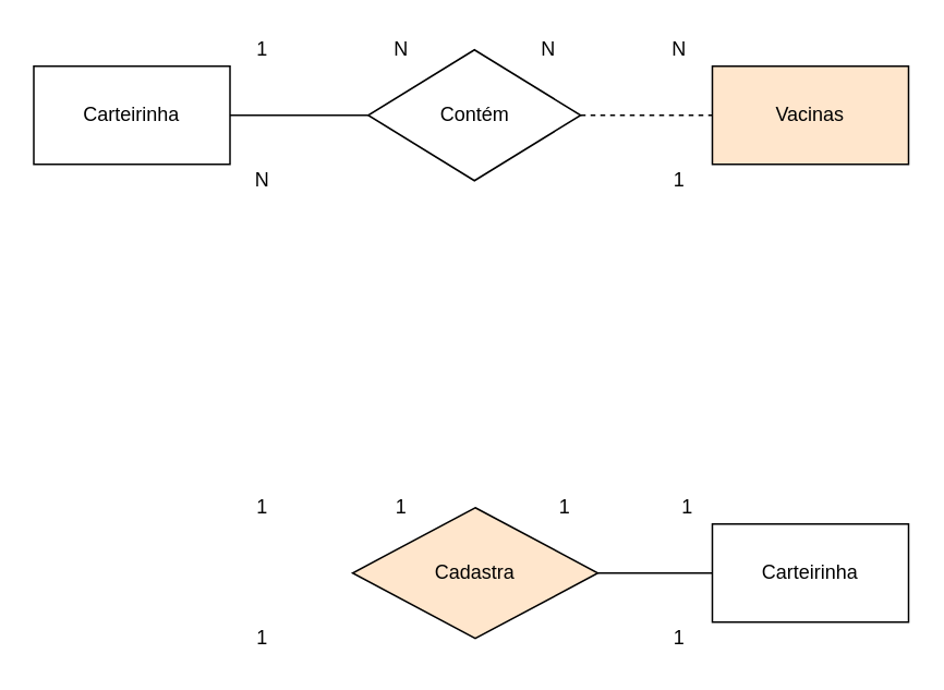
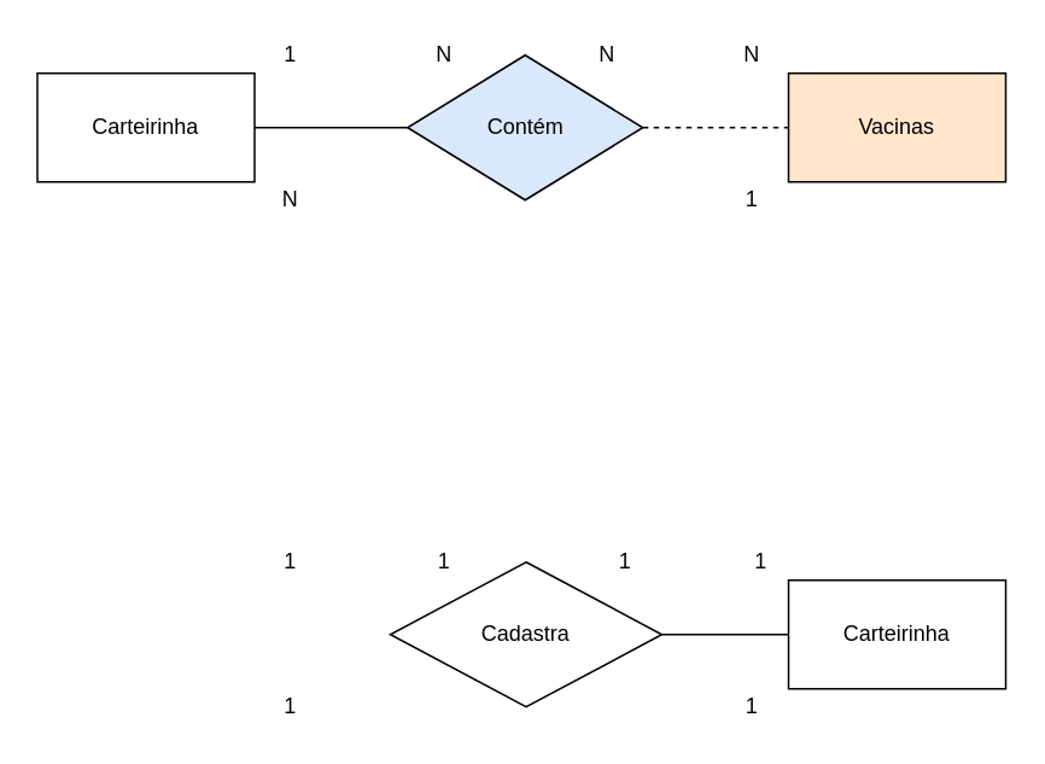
- <mxCell id="9" value="Contém" style="rhombus;whiteSpace=wrap;html=1;" vertex="1" parent="1"><mxGeometry x="224.5" y="30" width="130" height="80" as="geometry" /></mxCell>
+ <mxCell id="9" value="Contém" style="rhombus;whiteSpace=wrap;html=1;fillColor=#dae8fc;" vertex="1" parent="1"><mxGeometry x="224.5" y="30" width="130" height="80" as="geometry" /></mxCell>
- <mxCell id="4" value="Cadastra" style="rhombus;whiteSpace=wrap;html=1;fillColor=#ffe6cc;" parent="1" vertex="1"><mxGeometry x="215" y="310" width="150" height="80" as="geometry" /></mxCell>
+ <mxCell id="4" value="Cadastra" style="rhombus;whiteSpace=wrap;html=1;" parent="1" vertex="1"><mxGeometry x="215" y="310" width="150" height="80" as="geometry" /></mxCell>
